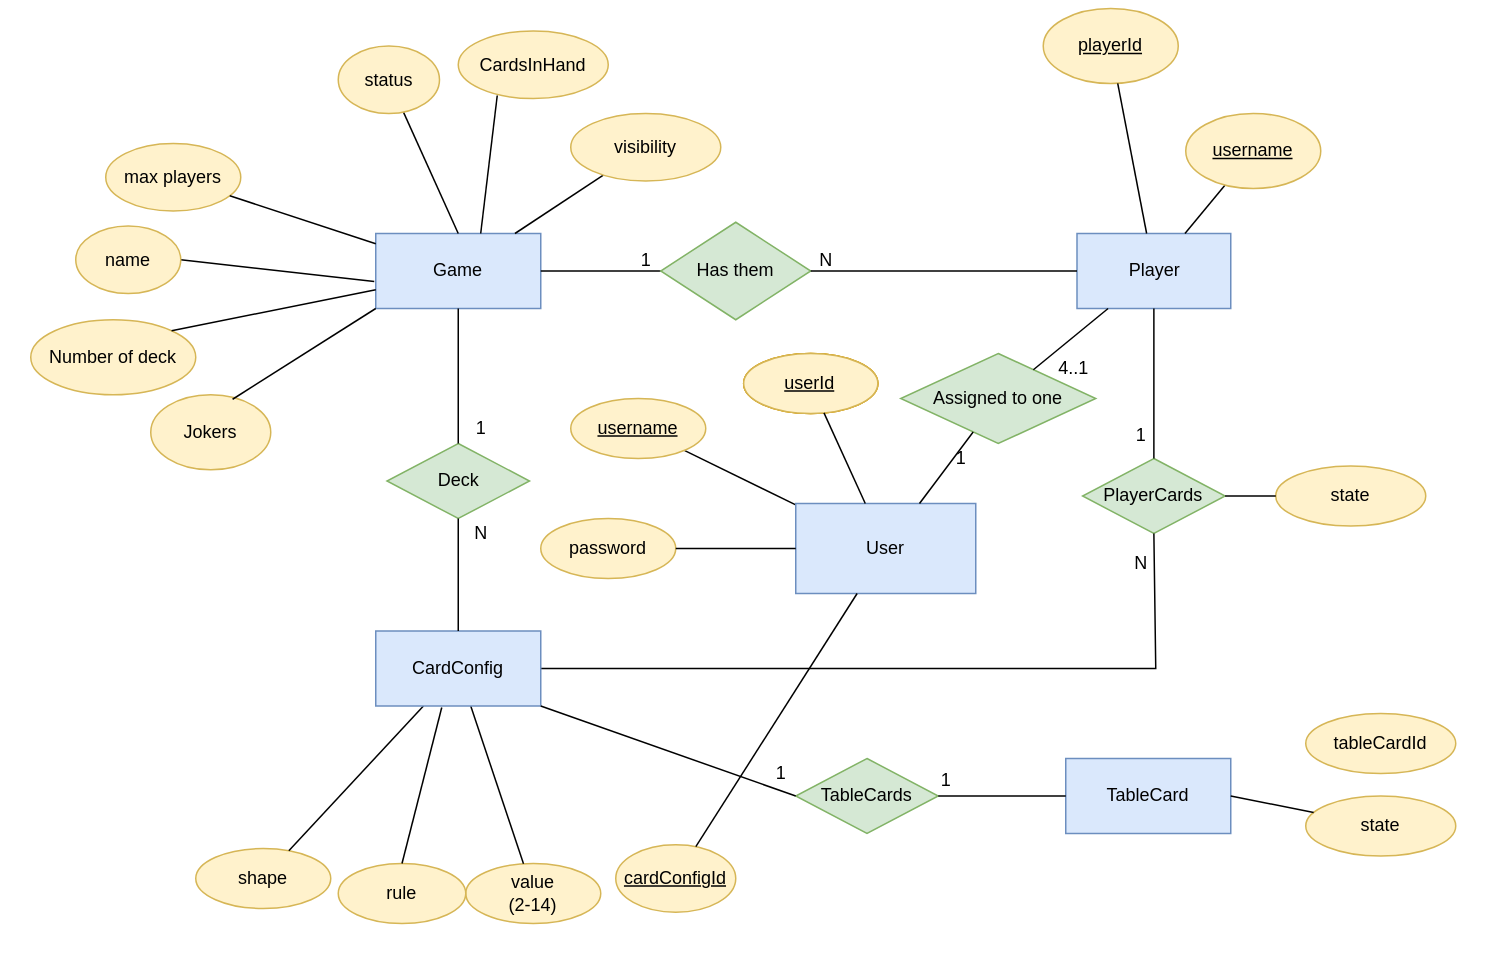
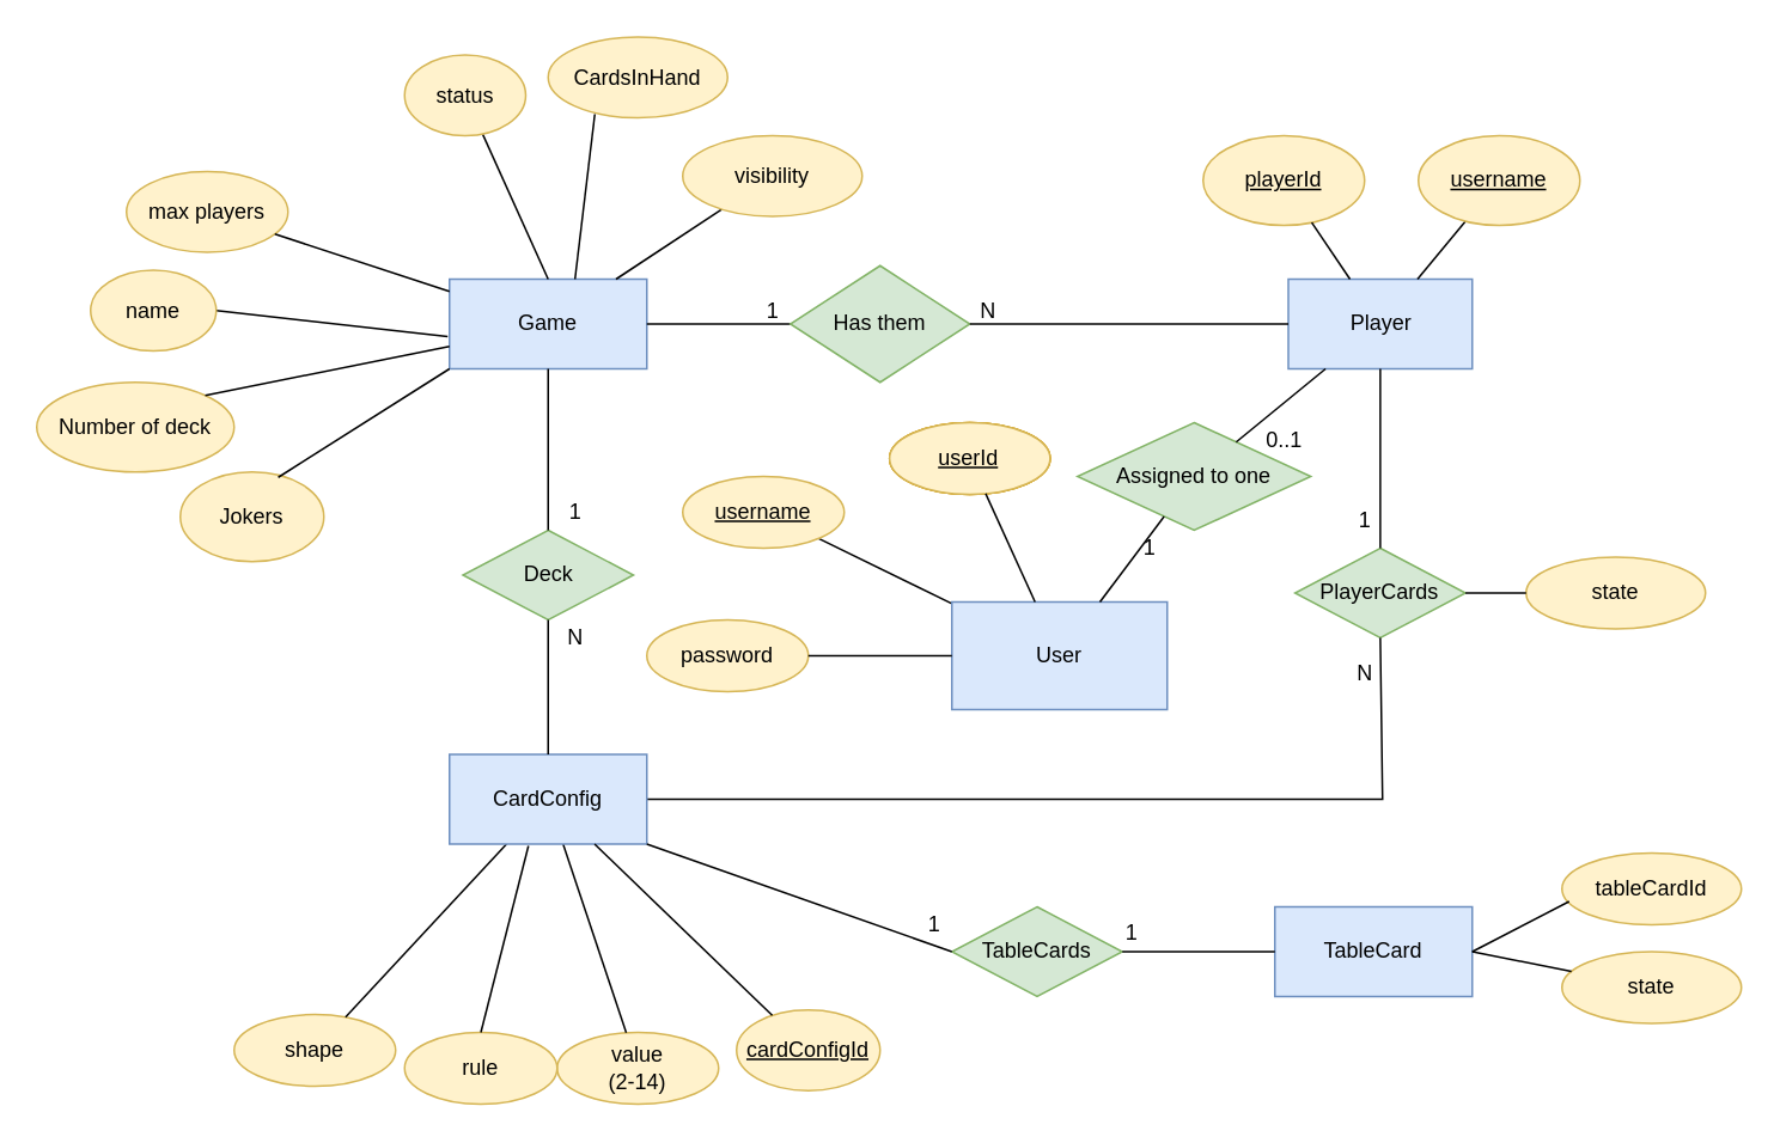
- <mxCell id="38" value="&lt;u&gt;playerId&lt;/u&gt;" style="ellipse;whiteSpace=wrap;html=1;fillColor=#fff2cc;strokeColor=#d6b656;" parent="1" vertex="1"><mxGeometry x="695" y="5" width="90" height="50" as="geometry" /></mxCell>
+ <mxCell id="38" value="&lt;u&gt;playerId&lt;/u&gt;" style="ellipse;whiteSpace=wrap;html=1;fillColor=#fff2cc;strokeColor=#d6b656;" parent="1" vertex="1"><mxGeometry x="670" y="75" width="90" height="50" as="geometry" /></mxCell>
- <mxCell id="27" value="4..1" style="text;html=1;align=center;verticalAlign=middle;resizable=0;points=[];autosize=1;strokeColor=none;fillColor=none;" parent="1" vertex="1"><mxGeometry x="695" y="235" width="40" height="20" as="geometry" /></mxCell>
+ <mxCell id="27" value="0..1" style="text;html=1;align=center;verticalAlign=middle;resizable=0;points=[];autosize=1;strokeColor=none;fillColor=none;" parent="1" vertex="1"><mxGeometry x="695" y="235" width="40" height="20" as="geometry" /></mxCell>
- <mxCell id="43" value="" style="endArrow=none;html=1;rounded=0;" parent="1" source="42" target="16" edge="1"><mxGeometry width="50" height="50" relative="1" as="geometry"><mxPoint x="833.434" y="507.446" as="sourcePoint" /><mxPoint x="811.25" y="490" as="targetPoint" /></mxGeometry></mxCell>
+ <mxCell id="43" value="" style="endArrow=none;html=1;rounded=0;" parent="1" source="42" target="22" edge="1"><mxGeometry width="50" height="50" relative="1" as="geometry"><mxPoint x="833.434" y="507.446" as="sourcePoint" /><mxPoint x="811.25" y="490" as="targetPoint" /></mxGeometry></mxCell>
+ <mxCell id="67" value="" style="endArrow=none;html=1;rounded=0;exitX=1;exitY=0.5;exitDx=0;exitDy=0;entryX=0.04;entryY=0.675;entryDx=0;entryDy=0;entryPerimeter=0;" parent="1" source="52" target="66" edge="1"><mxGeometry width="50" height="50" relative="1" as="geometry"><mxPoint x="830" y="540" as="sourcePoint" /><mxPoint x="878.932" y="553.592" as="targetPoint" /><Array as="points" /></mxGeometry></mxCell>
